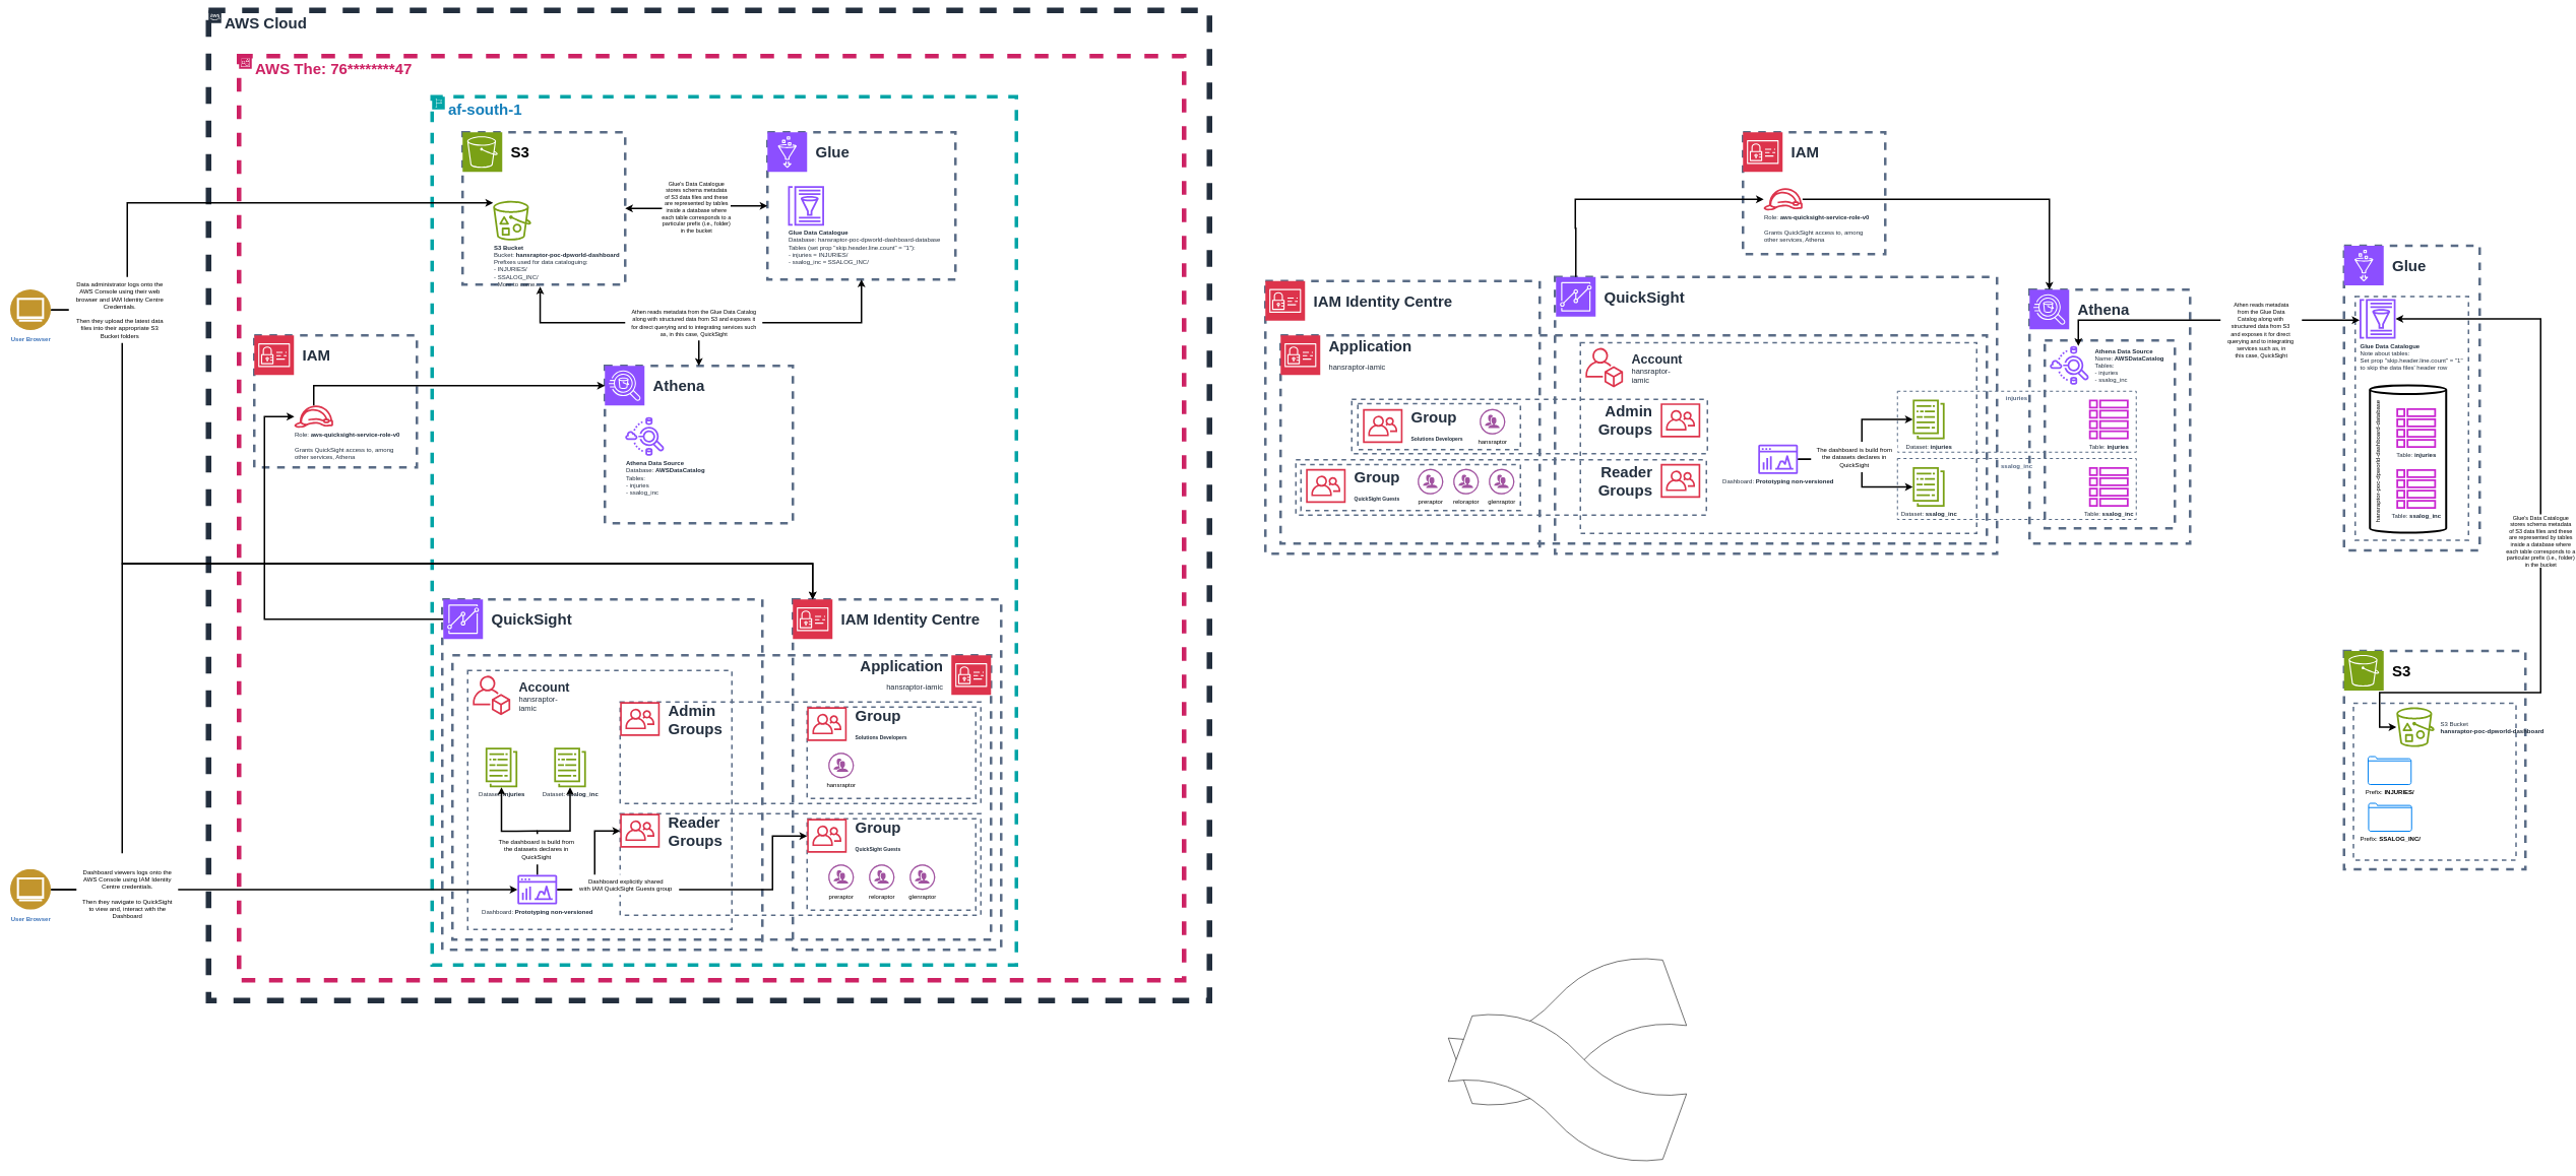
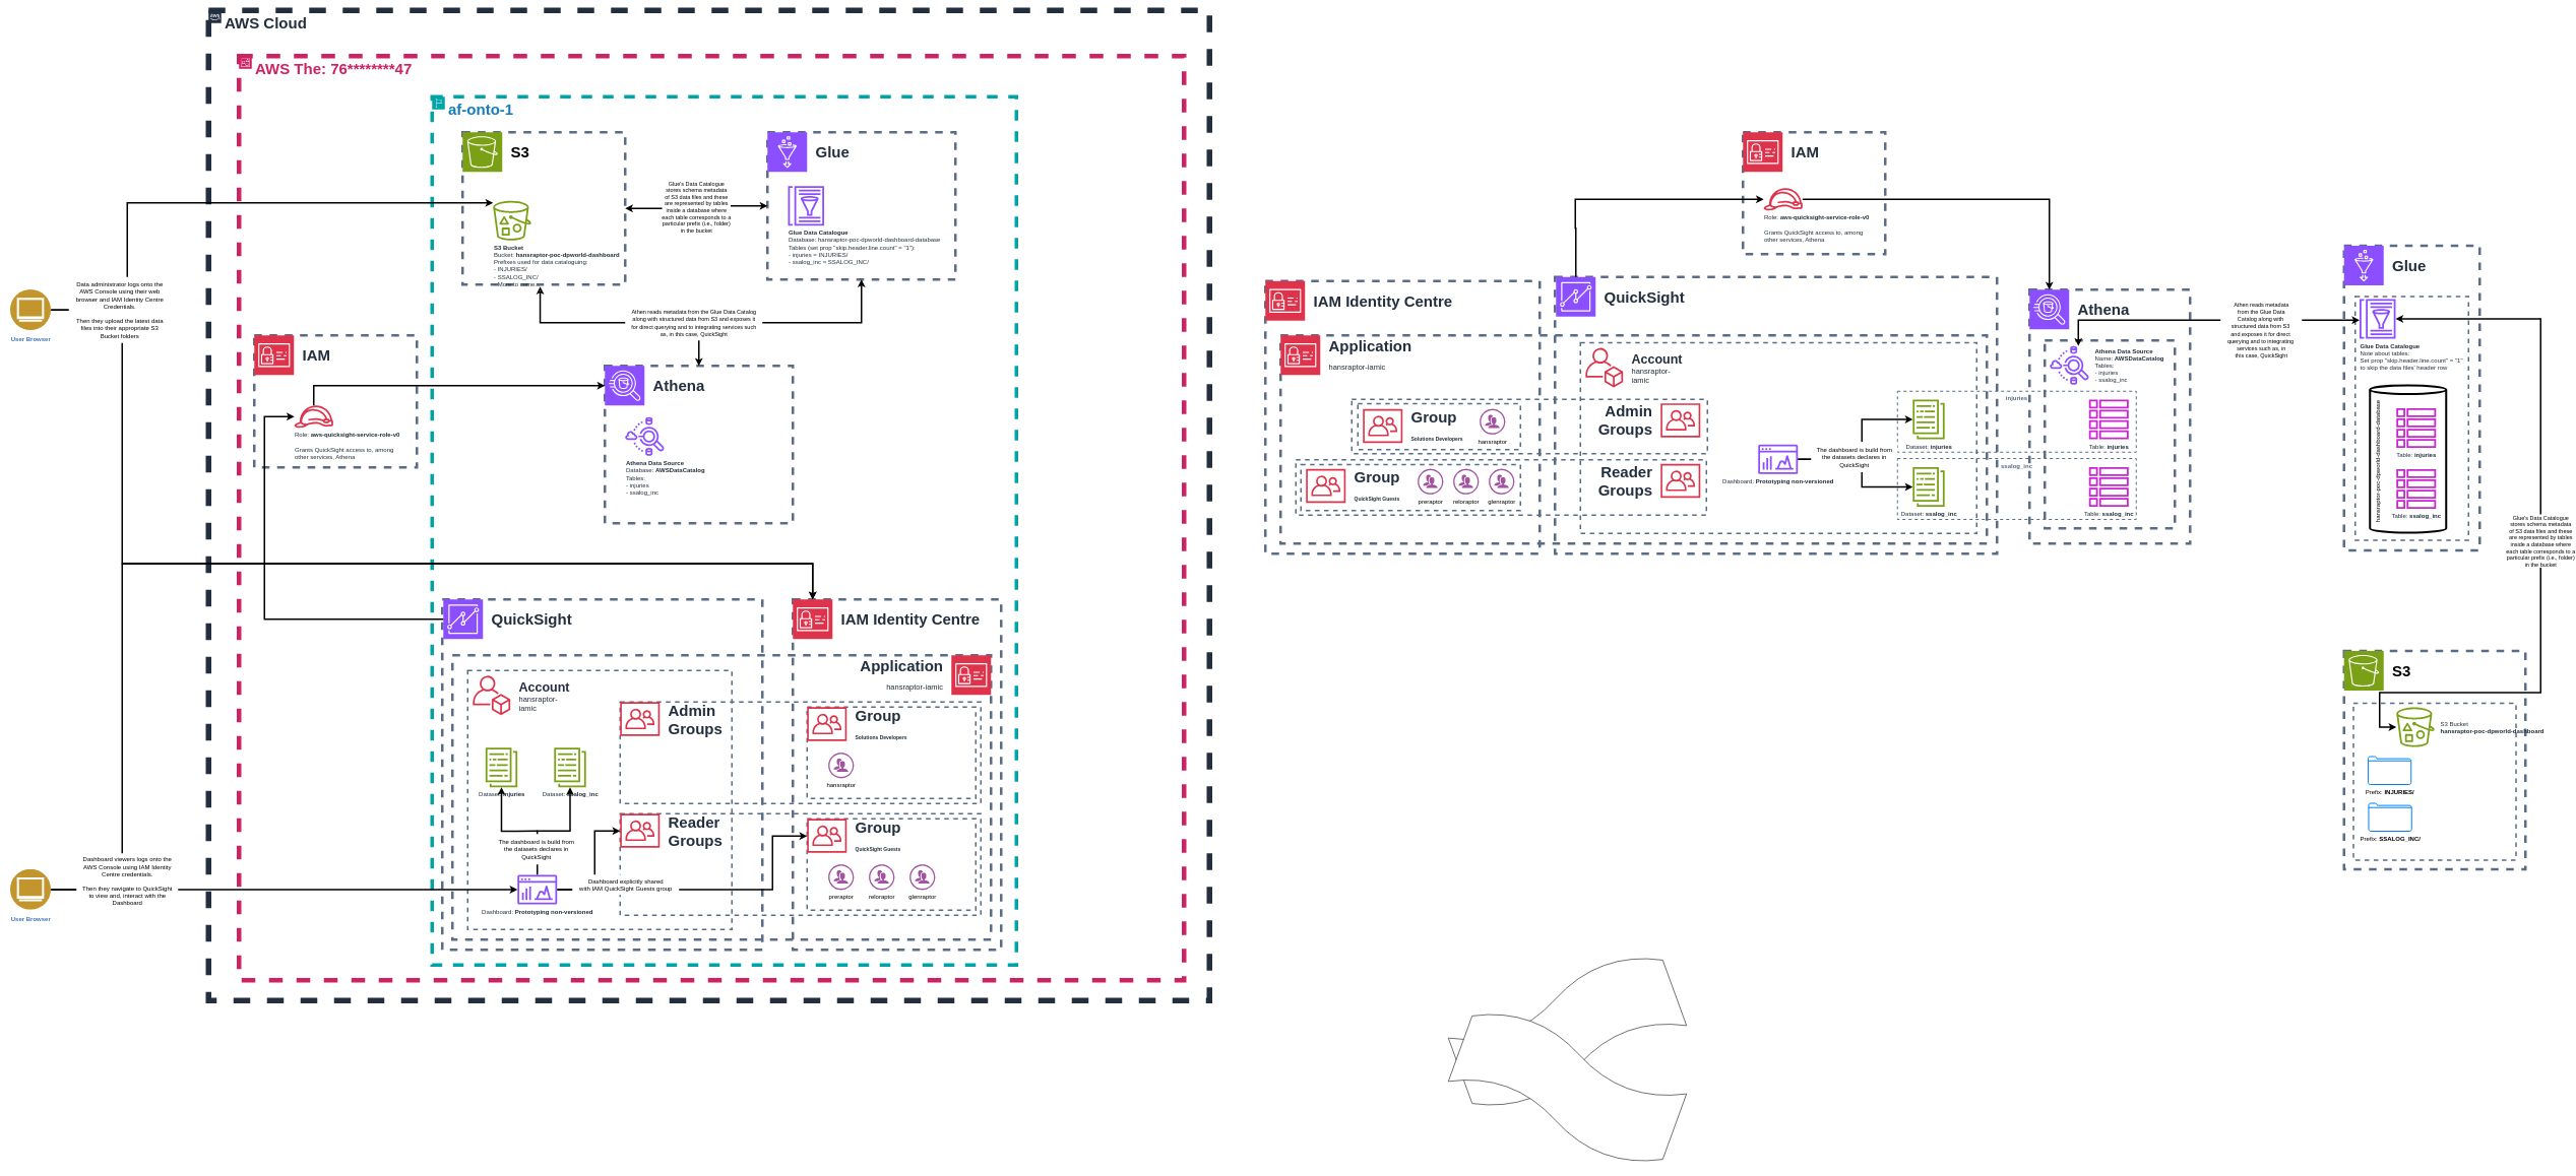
- <mxCell id="4" value="&lt;b&gt;&lt;font style=&quot;font-size: 30px;&quot;&gt;af-south-1&lt;/font&gt;&lt;/b&gt;" style="points=[[0,0],[0.25,0],[0.5,0],[0.75,0],[1,0],[1,0.25],[1,0.5],[1,0.75],[1,1],[0.75,1],[0.5,1],[0.25,1],[0,1],[0,0.75],[0,0.5],[0,0.25]];outlineConnect=0;gradientColor=none;html=1;whiteSpace=wrap;fontSize=12;fontStyle=0;container=1;pointerEvents=0;collapsible=0;recursiveResize=0;shape=mxgraph.aws4.group;grIcon=mxgraph.aws4.group_region;strokeColor=#00A4A6;fillColor=none;verticalAlign=top;align=left;spacingLeft=30;fontColor=#147EBA;dashed=1;strokeWidth=7;" vertex="1" parent="3"><mxGeometry x="380" y="80" width="1150" height="1710" as="geometry" /></mxCell>
+ <mxCell id="4" value="&lt;b&gt;&lt;font style=&quot;font-size: 30px;&quot;&gt;af-onto-1&lt;/font&gt;&lt;/b&gt;" style="points=[[0,0],[0.25,0],[0.5,0],[0.75,0],[1,0],[1,0.25],[1,0.5],[1,0.75],[1,1],[0.75,1],[0.5,1],[0.25,1],[0,1],[0,0.75],[0,0.5],[0,0.25]];outlineConnect=0;gradientColor=none;html=1;whiteSpace=wrap;fontSize=12;fontStyle=0;container=1;pointerEvents=0;collapsible=0;recursiveResize=0;shape=mxgraph.aws4.group;grIcon=mxgraph.aws4.group_region;strokeColor=#00A4A6;fillColor=none;verticalAlign=top;align=left;spacingLeft=30;fontColor=#147EBA;dashed=1;strokeWidth=7;" vertex="1" parent="3"><mxGeometry x="380" y="80" width="1150" height="1710" as="geometry" /></mxCell>
- <mxCell id="59" value="Dashboard viewers logs onto the&lt;div&gt;AWS Console using IAM Identity&lt;/div&gt;&lt;div&gt;Centre credentials.&lt;/div&gt;&lt;div&gt;&lt;br&gt;&lt;/div&gt;&lt;div&gt;Then they navigate to QuickSight&lt;/div&gt;&lt;div&gt;to view and, interact with the&lt;/div&gt;&lt;div&gt;Dashboard&lt;/div&gt;" style="text;html=1;align=center;verticalAlign=middle;resizable=0;points=[];autosize=1;strokeColor=none;fillColor=default;" vertex="1" parent="1"><mxGeometry x="150" y="1680" width="200" height="160" as="geometry" /></mxCell>
+ <mxCell id="59" value="Dashboard viewers logs onto the&lt;div&gt;AWS Console using IAM Identity&lt;/div&gt;&lt;div&gt;Centre credentials.&lt;/div&gt;&lt;div&gt;&lt;br&gt;&lt;/div&gt;&lt;div&gt;Then they navigate to QuickSight&lt;/div&gt;&lt;div&gt;to view and, interact with the&lt;/div&gt;&lt;div&gt;Dashboard&lt;/div&gt;" style="text;html=1;align=center;verticalAlign=middle;resizable=0;points=[];autosize=1;strokeColor=none;fillColor=default;" vertex="1" parent="1"><mxGeometry x="150" y="1680" width="200" height="110" as="geometry" /></mxCell>
